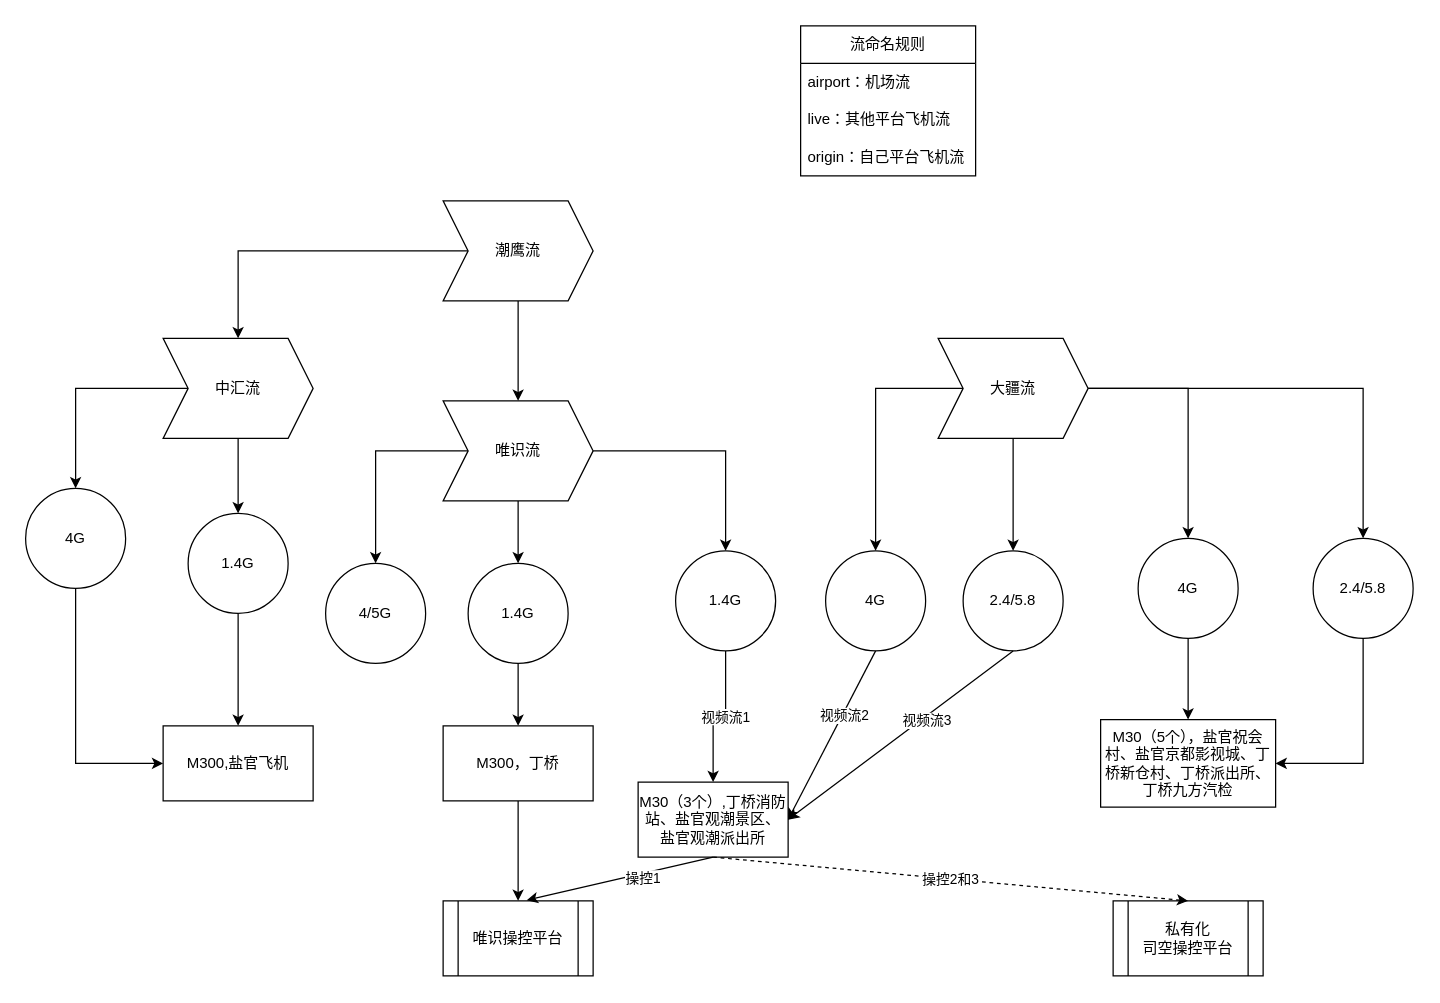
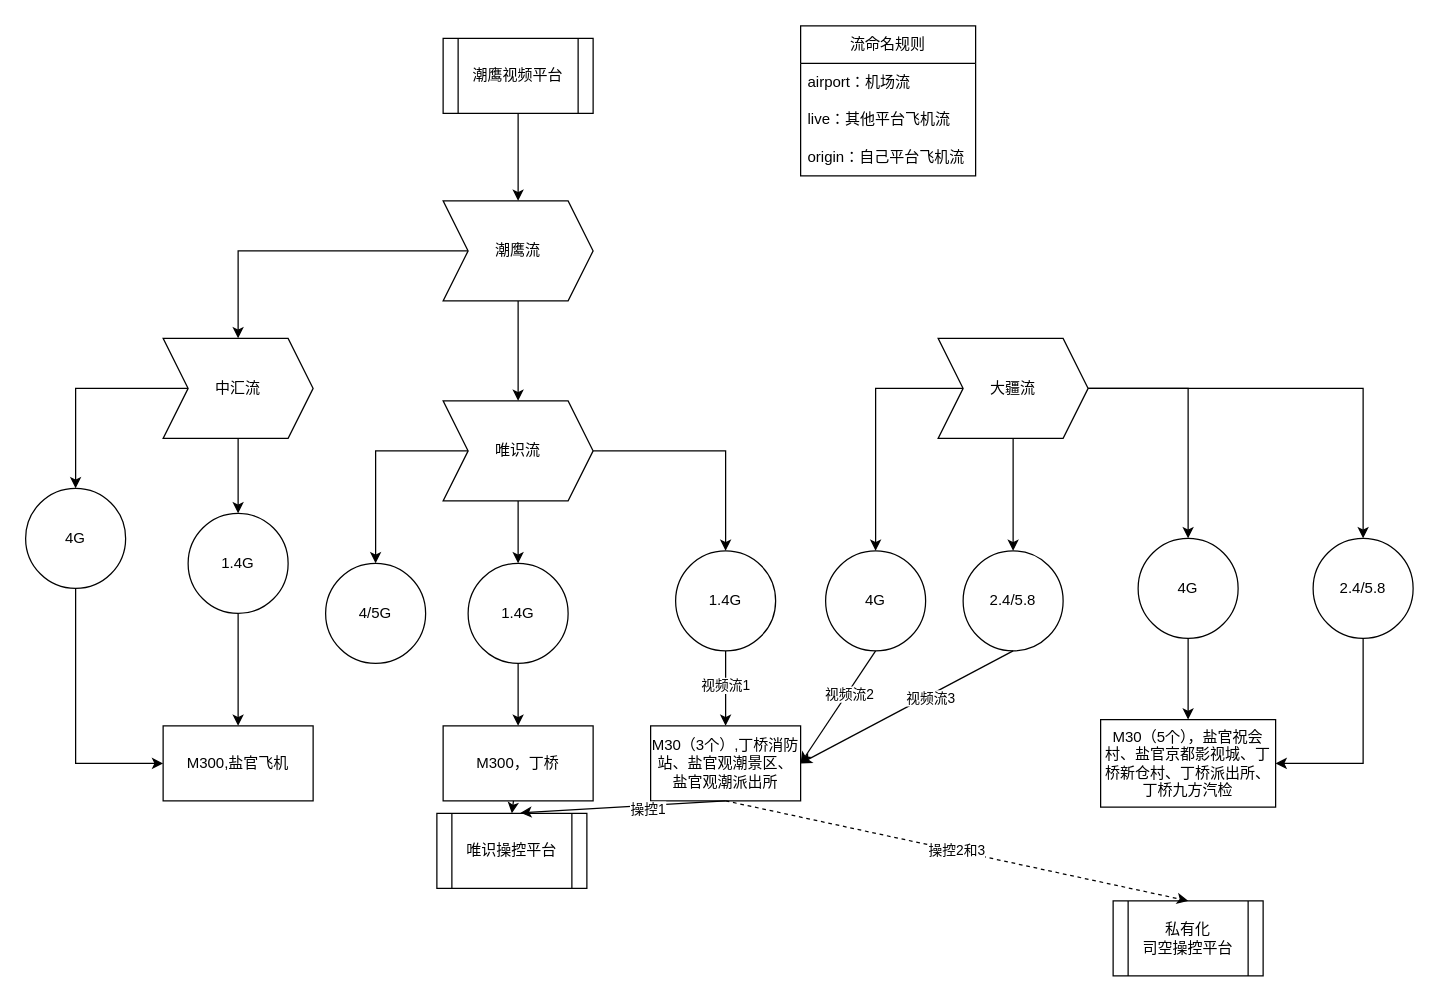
+ <mxCell id="3" value="潮鹰视频平台" style="shape=process;whiteSpace=wrap;html=1;backgroundOutline=1;" vertex="1" parent="1"><mxGeometry x="354" y="30" width="120" height="60" as="geometry" /></mxCell>
+ <mxCell id="2" value="" style="edgeStyle=orthogonalEdgeStyle;rounded=0;orthogonalLoop=1;jettySize=auto;html=1;" edge="1" parent="1" source="3" target="6"><mxGeometry relative="1" as="geometry" /></mxCell>
- <mxCell id="35" value="M30（3个）,丁桥消防站、盐官观潮景区、盐官观潮派出所" style="whiteSpace=wrap;html=1;" vertex="1" parent="1"><mxGeometry x="510" y="625" width="120" height="60" as="geometry" /></mxCell>
+ <mxCell id="35" value="M30（3个）,丁桥消防站、盐官观潮景区、盐官观潮派出所" style="whiteSpace=wrap;html=1;" vertex="1" parent="1"><mxGeometry x="520" y="580" width="120" height="60" as="geometry" /></mxCell>
- <mxCell id="30" value="唯识操控平台" style="shape=process;whiteSpace=wrap;html=1;backgroundOutline=1;" vertex="1" parent="1"><mxGeometry x="354" y="720" width="120" height="60" as="geometry" /></mxCell>
+ <mxCell id="30" value="唯识操控平台" style="shape=process;whiteSpace=wrap;html=1;backgroundOutline=1;" vertex="1" parent="1"><mxGeometry x="349" y="650" width="120" height="60" as="geometry" /></mxCell>
